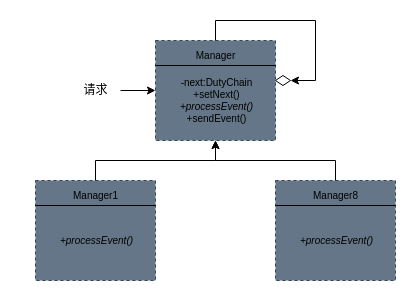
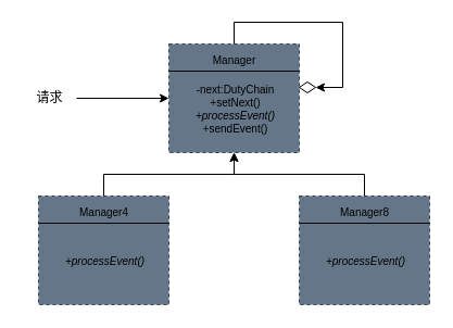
- <mxCell id="21" value="请求" style="text;html=1;align=center;verticalAlign=middle;resizable=0;points=[];autosize=1;strokeColor=none;fillColor=none;" vertex="1" parent="2"><mxGeometry x="50" y="55" width="50" height="30" as="geometry" /></mxCell>
+ <mxCell id="21" value="请求" style="text;html=1;align=center;verticalAlign=middle;resizable=0;points=[];autosize=1;strokeColor=none;fillColor=none;" vertex="1" parent="2"><mxGeometry y="55" width="50" height="30" as="geometry" /></mxCell>
- <mxCell id="11" value="Manager1" style="text;html=1;align=center;verticalAlign=middle;resizable=0;points=[];autosize=1;strokeColor=none;fillColor=none;fontSize=10;dashed=1;" vertex="1" parent="8"><mxGeometry x="25" width="70" height="30" as="geometry" /></mxCell>
+ <mxCell id="11" value="Manager4" style="text;html=1;align=center;verticalAlign=middle;resizable=0;points=[];autosize=1;strokeColor=none;fillColor=none;fontSize=10;dashed=1;" vertex="1" parent="8"><mxGeometry x="25" width="70" height="30" as="geometry" /></mxCell>
